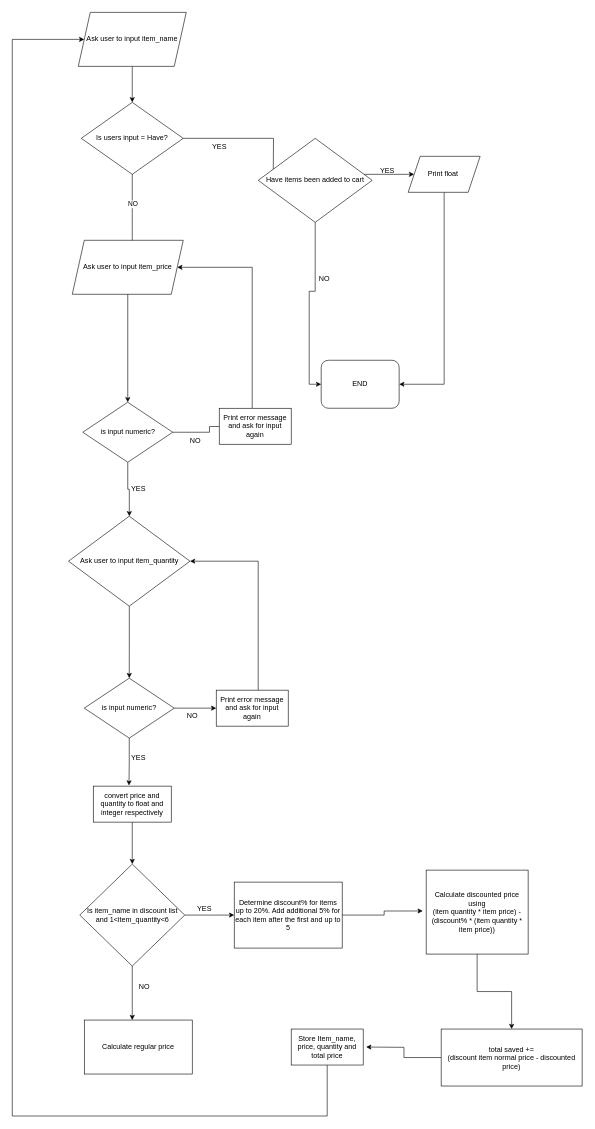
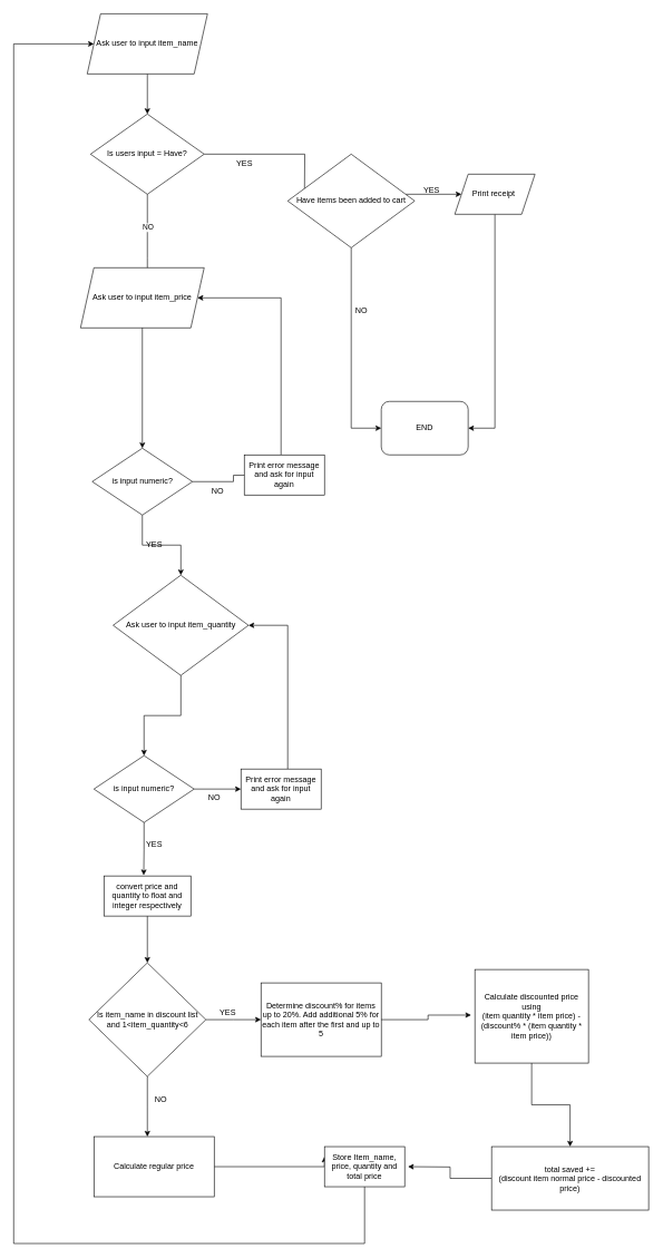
- <mxCell id="32" value="Print float&amp;nbsp;" style="shape=parallelogram;perimeter=parallelogramPerimeter;whiteSpace=wrap;html=1;fixedSize=1;" vertex="1" parent="1"><mxGeometry x="680" y="260" width="120" height="60" as="geometry" /></mxCell>
+ <mxCell id="32" value="Print receipt&amp;nbsp;" style="shape=parallelogram;perimeter=parallelogramPerimeter;whiteSpace=wrap;html=1;fixedSize=1;" vertex="1" parent="1"><mxGeometry x="680" y="260" width="120" height="60" as="geometry" /></mxCell>
- <mxCell id="28" value="END" style="rounded=1;whiteSpace=wrap;html=1;" parent="1" vertex="1"><mxGeometry x="535" y="600" width="130" height="80" as="geometry" /></mxCell>
+ <mxCell id="28" value="END" style="rounded=1;whiteSpace=wrap;html=1;" parent="1" vertex="1"><mxGeometry x="570" y="600" width="130" height="80" as="geometry" /></mxCell>
- <mxCell id="11" value="Ask user to input item_quantity" style="rhombus;whiteSpace=wrap;html=1;" parent="1" vertex="1"><mxGeometry x="113.75" y="860" width="202.5" height="150" as="geometry" /></mxCell>
+ <mxCell id="11" value="Ask user to input item_quantity" style="rhombus;whiteSpace=wrap;html=1;" parent="1" vertex="1"><mxGeometry x="168.75" y="860" width="202.5" height="150" as="geometry" /></mxCell>
+ <mxCell id="48" style="edgeStyle=orthogonalEdgeStyle;rounded=0;orthogonalLoop=1;jettySize=auto;html=1;entryX=0;entryY=0.25;entryDx=0;entryDy=0;" edge="1" parent="1" source="49" target="51"><mxGeometry relative="1" as="geometry"><Array as="points"><mxPoint x="485" y="1745" /></Array></mxGeometry></mxCell>
